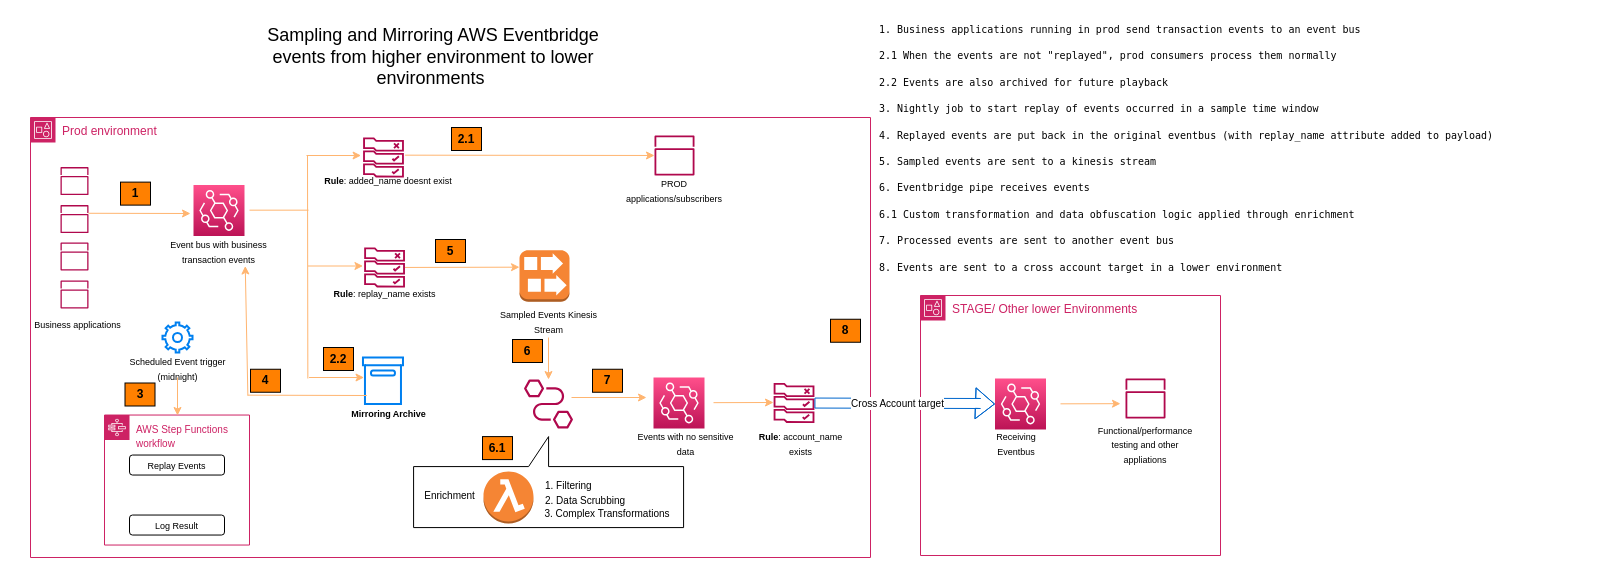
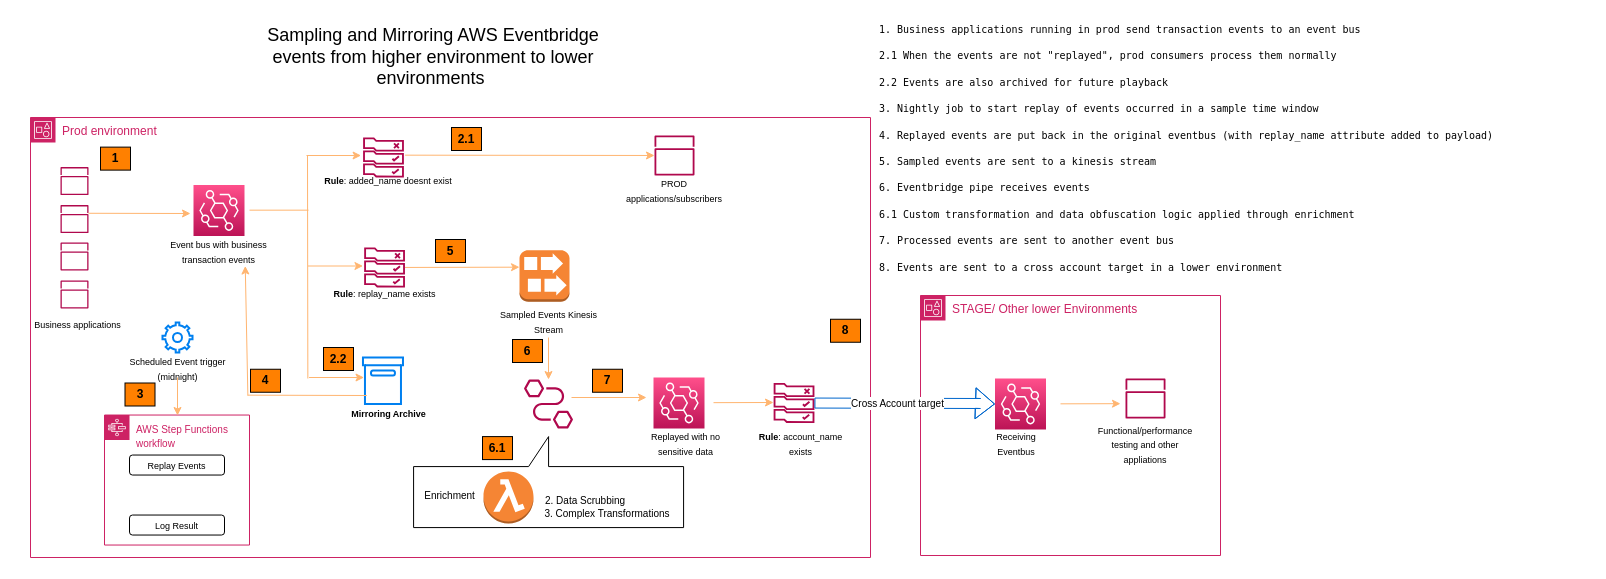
- <mxCell id="50" value="&lt;b&gt;1&lt;/b&gt;" style="rounded=0;whiteSpace=wrap;html=1;fillColor=#FF8000;" vertex="1" parent="2"><mxGeometry x="90" y="64.62" width="30" height="23" as="geometry" /></mxCell>
+ <mxCell id="50" value="&lt;b&gt;1&lt;/b&gt;" style="rounded=0;whiteSpace=wrap;html=1;fillColor=#FF8000;" vertex="1" parent="2"><mxGeometry x="70" y="29.62" width="30" height="23" as="geometry" /></mxCell>
- <mxCell id="26" value="&lt;font style=&quot;font-size: 9px;&quot;&gt;Events with no sensitive data&lt;/font&gt;" style="text;html=1;strokeColor=none;fillColor=none;align=center;verticalAlign=middle;whiteSpace=wrap;rounded=0;" vertex="1" parent="2"><mxGeometry x="603" y="311" width="105" height="30" as="geometry" /></mxCell>
+ <mxCell id="26" value="&lt;font style=&quot;font-size: 9px;&quot;&gt;Replayed with no sensitive data&lt;/font&gt;" style="text;html=1;strokeColor=none;fillColor=none;align=center;verticalAlign=middle;whiteSpace=wrap;rounded=0;" vertex="1" parent="2"><mxGeometry x="603" y="311" width="105" height="30" as="geometry" /></mxCell>
- <mxCell id="17" value="&lt;font style=&quot;font-size: 10px;&quot;&gt;1. Filtering&lt;/font&gt;" style="text;html=1;strokeColor=none;fillColor=none;align=left;verticalAlign=middle;whiteSpace=wrap;rounded=0;" vertex="1" parent="2"><mxGeometry x="513" y="361.14" width="80" height="12.91" as="geometry" /></mxCell>
